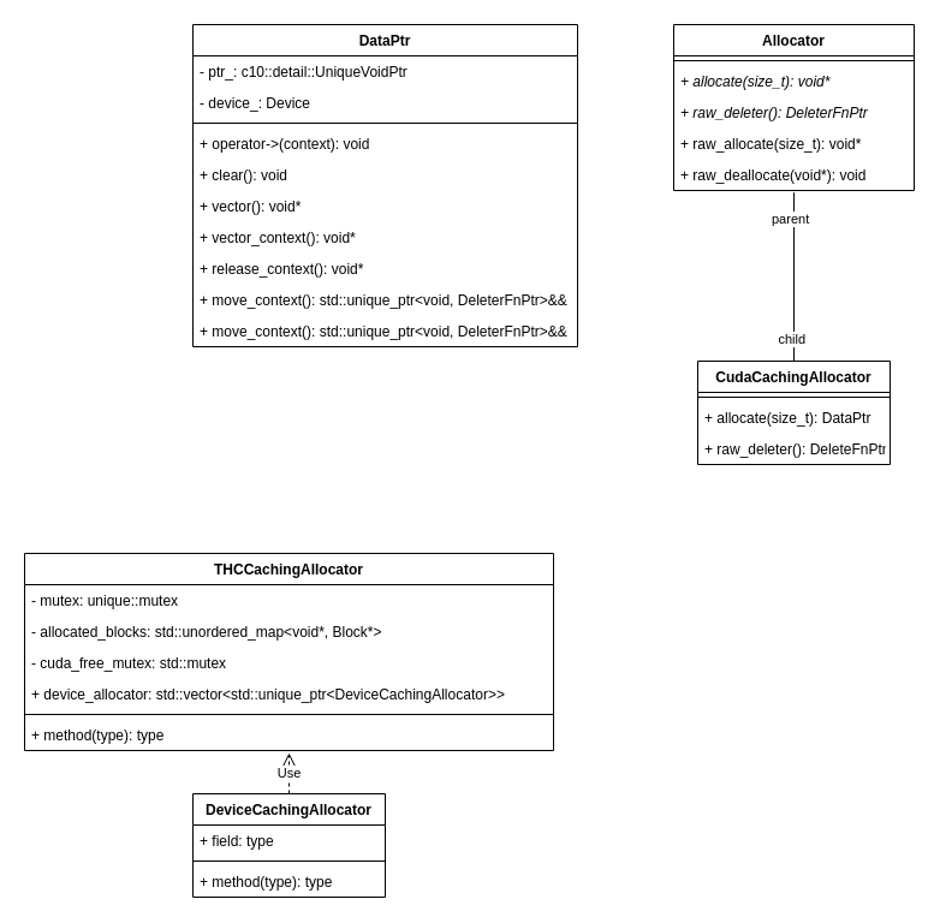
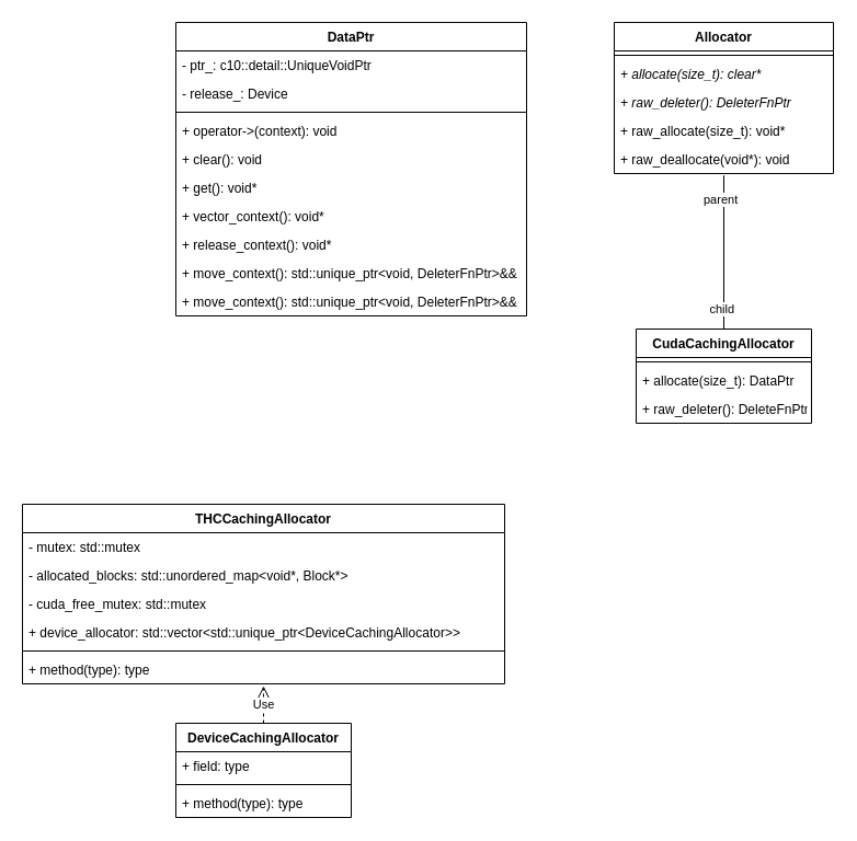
- <mxCell id="15" value="+ allocate(size_t): void* " style="text;strokeColor=none;fillColor=none;align=left;verticalAlign=top;spacingLeft=4;spacingRight=4;overflow=hidden;rotatable=0;points=[[0,0.5],[1,0.5]];portConstraint=eastwest;fontStyle=2" vertex="1" parent="13"><mxGeometry y="34" width="200" height="26" as="geometry" /></mxCell>
+ <mxCell id="15" value="+ allocate(size_t): clear* " style="text;strokeColor=none;fillColor=none;align=left;verticalAlign=top;spacingLeft=4;spacingRight=4;overflow=hidden;rotatable=0;points=[[0,0.5],[1,0.5]];portConstraint=eastwest;fontStyle=2" vertex="1" parent="13"><mxGeometry y="34" width="200" height="26" as="geometry" /></mxCell>
- <mxCell id="4" value="- device_: Device" style="text;strokeColor=none;fillColor=none;align=left;verticalAlign=top;spacingLeft=4;spacingRight=4;overflow=hidden;rotatable=0;points=[[0,0.5],[1,0.5]];portConstraint=eastwest;" vertex="1" parent="2"><mxGeometry y="52" width="320" height="26" as="geometry" /></mxCell>
+ <mxCell id="4" value="- release_: Device" style="text;strokeColor=none;fillColor=none;align=left;verticalAlign=top;spacingLeft=4;spacingRight=4;overflow=hidden;rotatable=0;points=[[0,0.5],[1,0.5]];portConstraint=eastwest;" vertex="1" parent="2"><mxGeometry y="52" width="320" height="26" as="geometry" /></mxCell>
- <mxCell id="8" value="+ vector(): void*" style="text;strokeColor=none;fillColor=none;align=left;verticalAlign=top;spacingLeft=4;spacingRight=4;overflow=hidden;rotatable=0;points=[[0,0.5],[1,0.5]];portConstraint=eastwest;" vertex="1" parent="2"><mxGeometry y="138" width="320" height="26" as="geometry" /></mxCell>
+ <mxCell id="8" value="+ get(): void*" style="text;strokeColor=none;fillColor=none;align=left;verticalAlign=top;spacingLeft=4;spacingRight=4;overflow=hidden;rotatable=0;points=[[0,0.5],[1,0.5]];portConstraint=eastwest;" vertex="1" parent="2"><mxGeometry y="138" width="320" height="26" as="geometry" /></mxCell>
- <mxCell id="27" value="- mutex: unique::mutex" style="text;strokeColor=none;fillColor=none;align=left;verticalAlign=top;spacingLeft=4;spacingRight=4;overflow=hidden;rotatable=0;points=[[0,0.5],[1,0.5]];portConstraint=eastwest;" vertex="1" parent="26"><mxGeometry y="26" width="440" height="26" as="geometry" /></mxCell>
+ <mxCell id="27" value="- mutex: std::mutex" style="text;strokeColor=none;fillColor=none;align=left;verticalAlign=top;spacingLeft=4;spacingRight=4;overflow=hidden;rotatable=0;points=[[0,0.5],[1,0.5]];portConstraint=eastwest;" vertex="1" parent="26"><mxGeometry y="26" width="440" height="26" as="geometry" /></mxCell>
